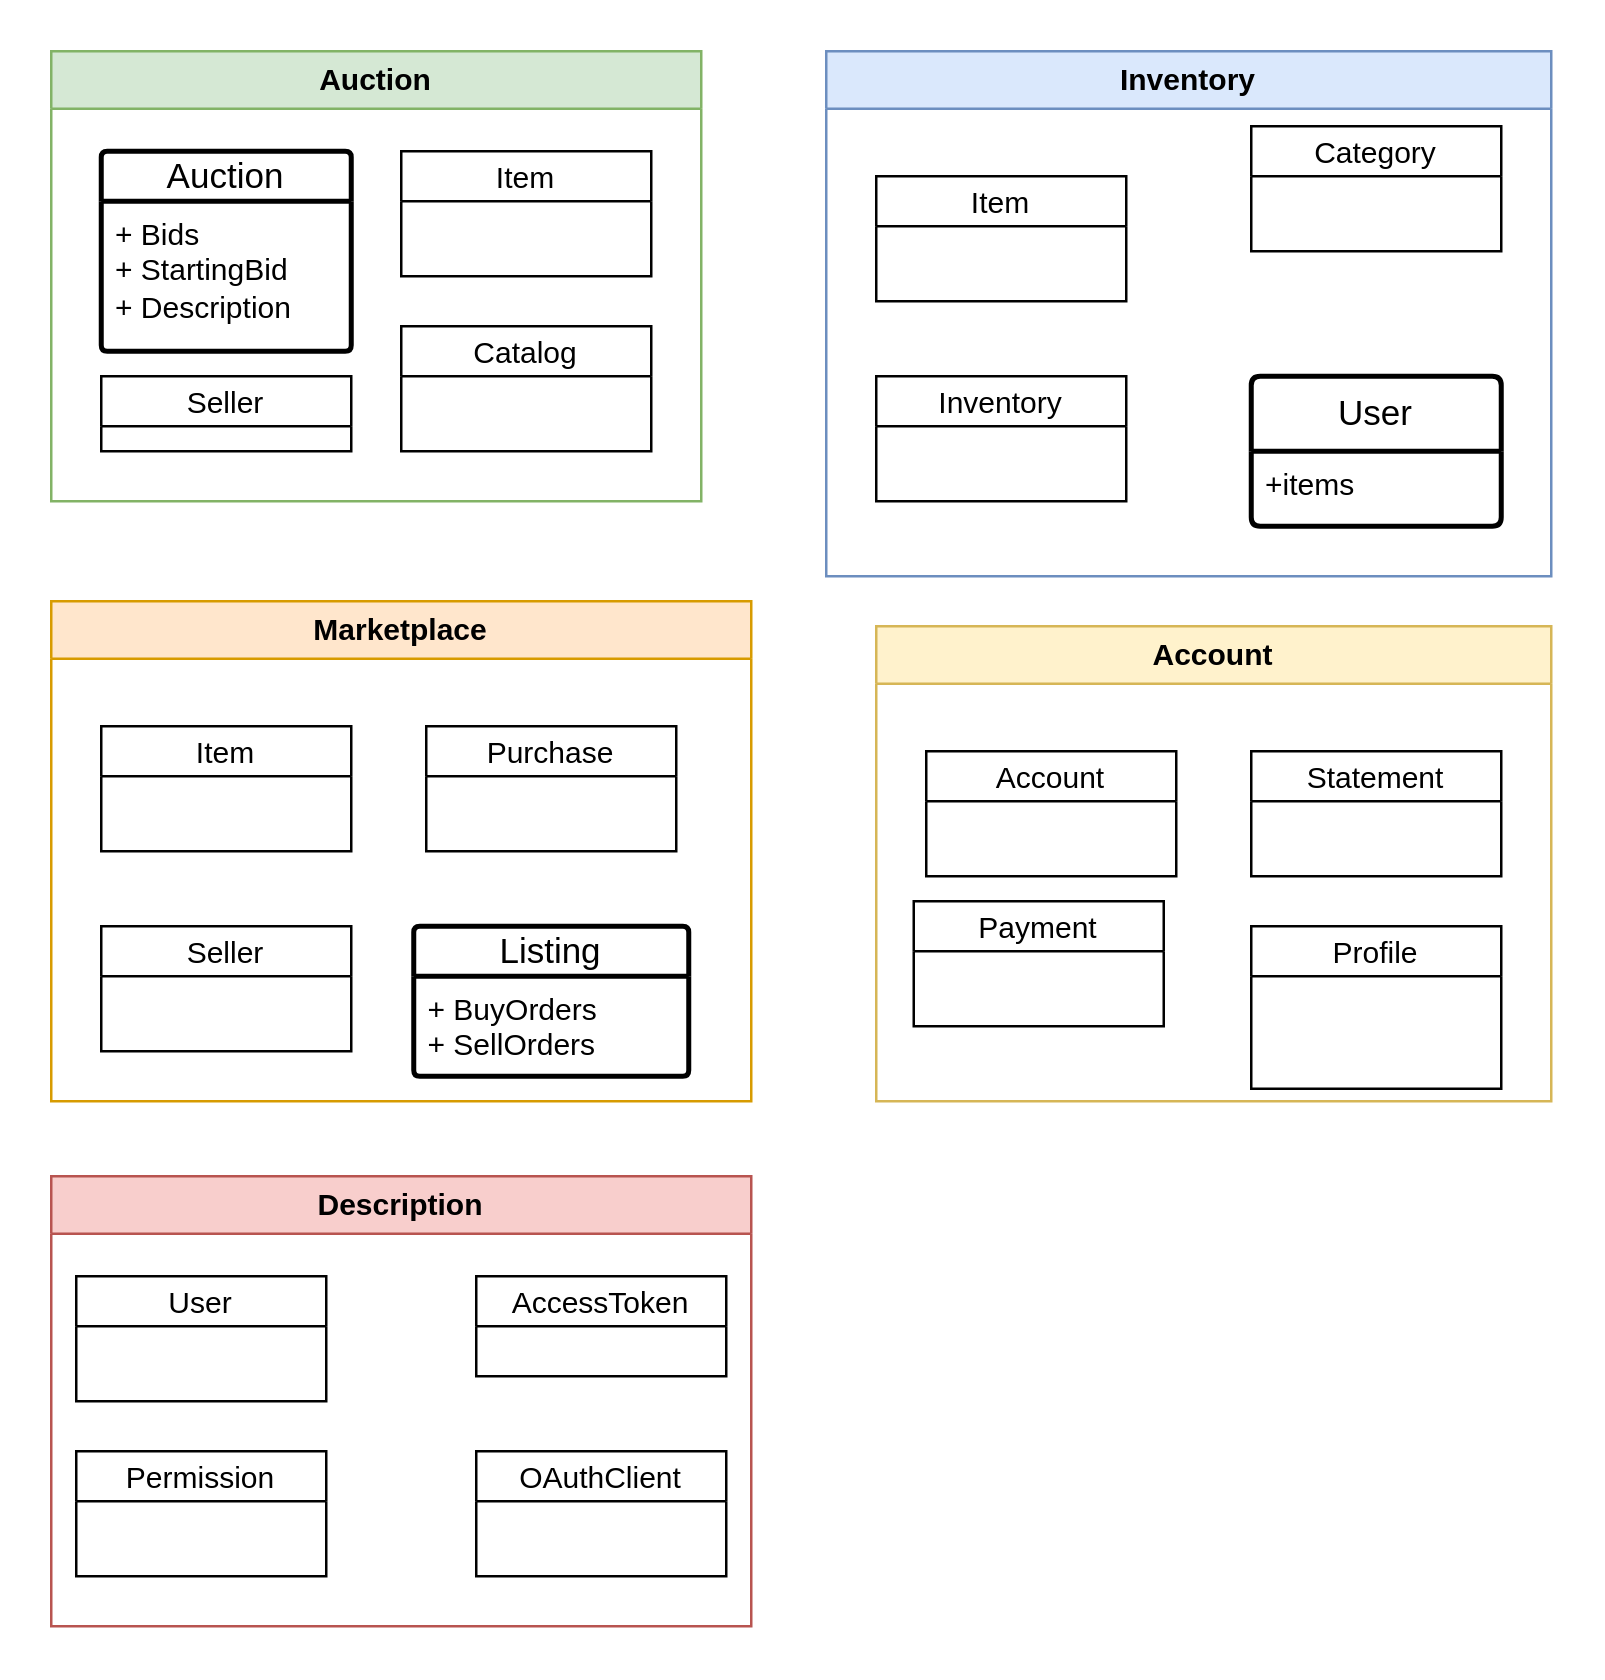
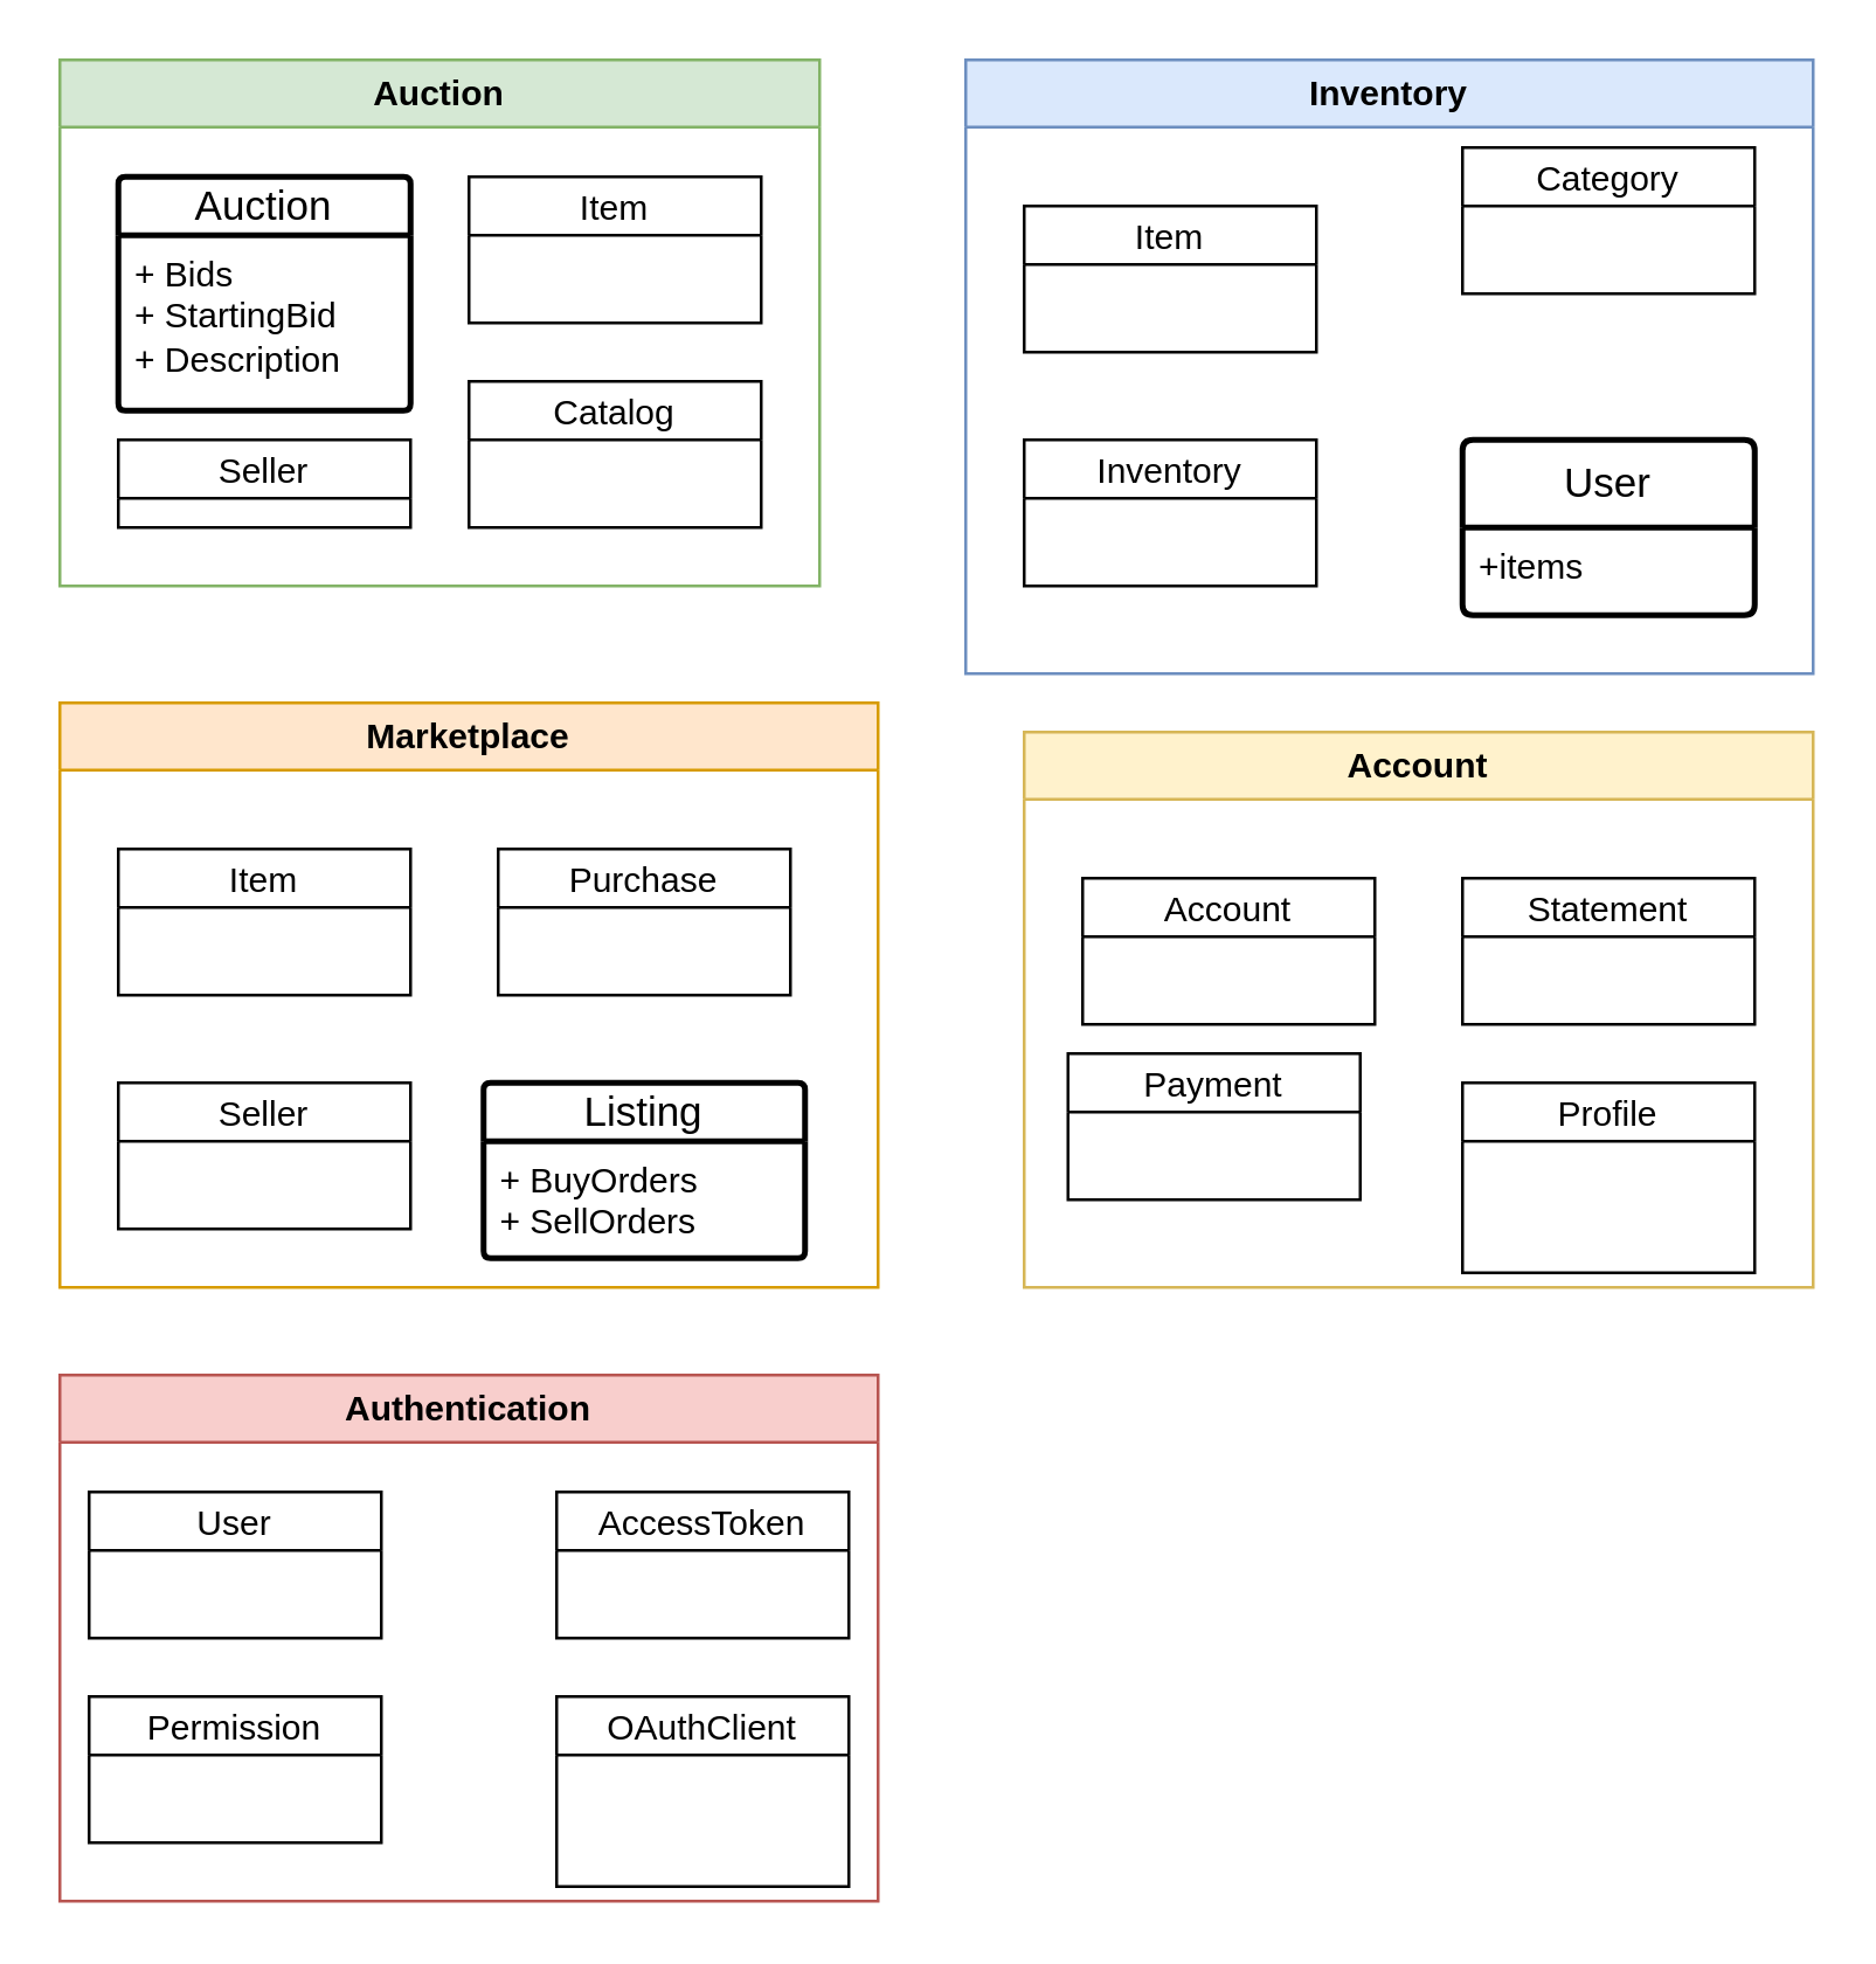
- <mxCell id="29" value="Description" style="swimlane;whiteSpace=wrap;html=1;fillColor=#f8cecc;strokeColor=#b85450;" vertex="1" parent="1"><mxGeometry x="20" y="470" width="280" height="180" as="geometry" /></mxCell>
+ <mxCell id="29" value="Authentication" style="swimlane;whiteSpace=wrap;html=1;fillColor=#f8cecc;strokeColor=#b85450;" vertex="1" parent="1"><mxGeometry x="20" y="470" width="280" height="180" as="geometry" /></mxCell>
- <mxCell id="26" value="AccessToken" style="swimlane;fontStyle=0;childLayout=stackLayout;horizontal=1;startSize=20;fillColor=#ffffff;horizontalStack=0;resizeParent=1;resizeParentMax=0;resizeLast=0;collapsible=0;marginBottom=0;swimlaneFillColor=#ffffff;" vertex="1" parent="1"><mxGeometry x="190" y="510" width="100" height="40" as="geometry" /></mxCell>
+ <mxCell id="26" value="AccessToken" style="swimlane;fontStyle=0;childLayout=stackLayout;horizontal=1;startSize=20;fillColor=#ffffff;horizontalStack=0;resizeParent=1;resizeParentMax=0;resizeLast=0;collapsible=0;marginBottom=0;swimlaneFillColor=#ffffff;" vertex="1" parent="1"><mxGeometry x="190" y="510" width="100" height="50" as="geometry" /></mxCell>
- <mxCell id="28" value="OAuthClient" style="swimlane;fontStyle=0;childLayout=stackLayout;horizontal=1;startSize=20;fillColor=#ffffff;horizontalStack=0;resizeParent=1;resizeParentMax=0;resizeLast=0;collapsible=0;marginBottom=0;swimlaneFillColor=#ffffff;" vertex="1" parent="1"><mxGeometry x="190" y="580" width="100" height="50" as="geometry" /></mxCell>
+ <mxCell id="28" value="OAuthClient" style="swimlane;fontStyle=0;childLayout=stackLayout;horizontal=1;startSize=20;fillColor=#ffffff;horizontalStack=0;resizeParent=1;resizeParentMax=0;resizeLast=0;collapsible=0;marginBottom=0;swimlaneFillColor=#ffffff;" vertex="1" parent="1"><mxGeometry x="190" y="580" width="100" height="65" as="geometry" /></mxCell>
